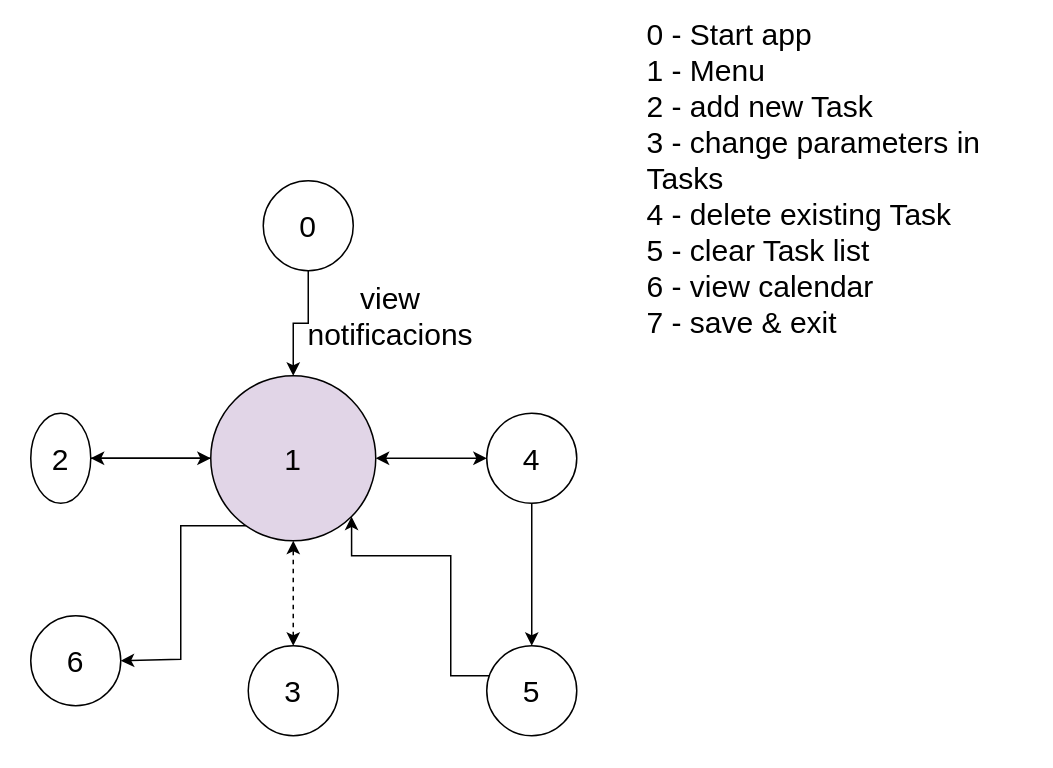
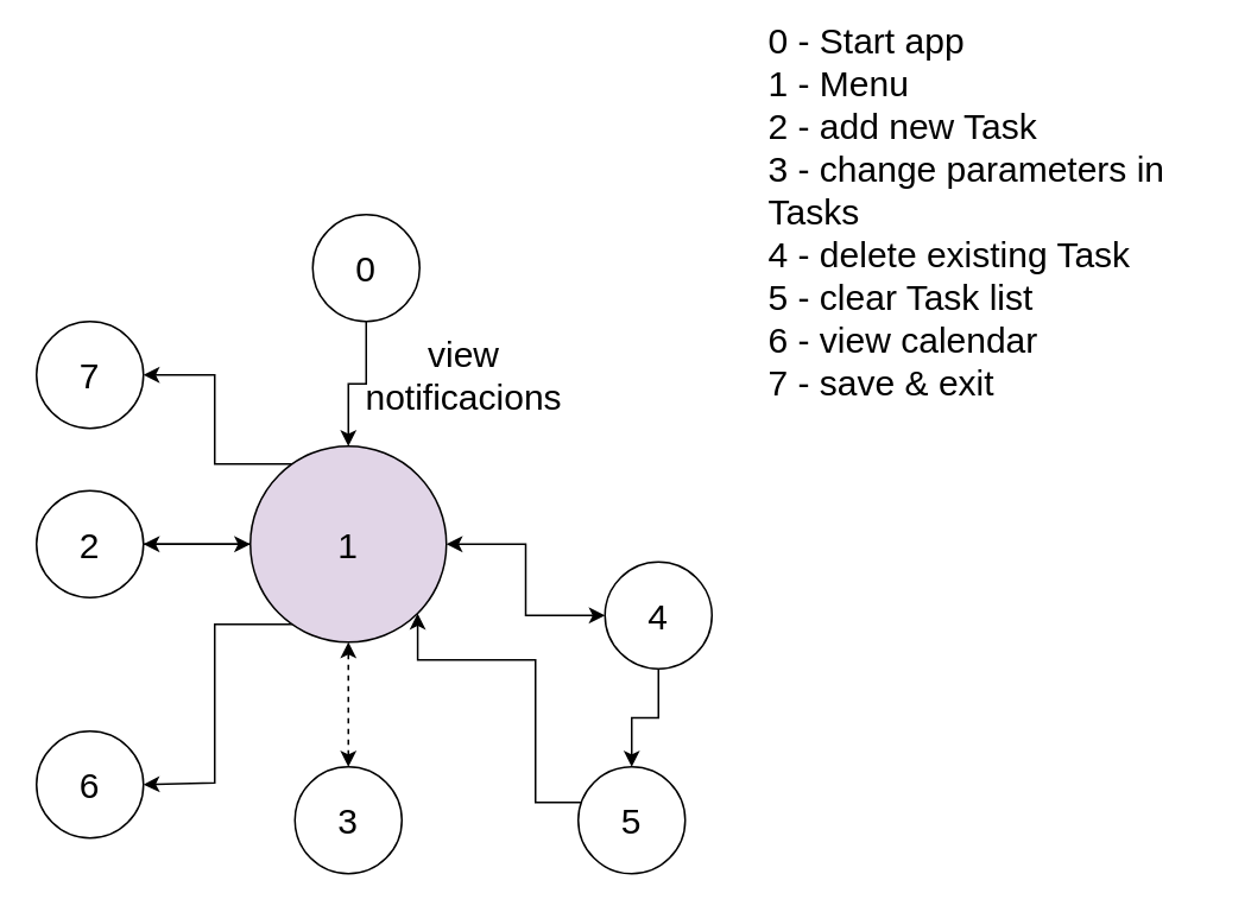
+ <mxCell id="20" value="&lt;p style=&quot;line-height: 1.3 ; font-size: 20px&quot;&gt;7&lt;/p&gt;" style="ellipse;whiteSpace=wrap;html=1;aspect=fixed;" vertex="1" parent="1"><mxGeometry x="20" y="180" width="60" height="60" as="geometry" /></mxCell>
+ <mxCell id="6" style="edgeStyle=orthogonalEdgeStyle;rounded=0;orthogonalLoop=1;jettySize=auto;html=1;entryX=1;entryY=0.5;entryDx=0;entryDy=0;fontSize=20;" edge="1" parent="1" source="7" target="20"><mxGeometry relative="1" as="geometry"><Array as="points"><mxPoint x="120" y="260" /><mxPoint x="120" y="210" /></Array></mxGeometry></mxCell>
- <mxCell id="11" value="&lt;p style=&quot;line-height: 1.3 ; font-size: 20px&quot;&gt;2&lt;/p&gt;" style="ellipse;whiteSpace=wrap;html=1;aspect=fixed;" vertex="1" parent="1"><mxGeometry x="20" y="275" width="40" height="60" as="geometry" /></mxCell>
+ <mxCell id="11" value="&lt;p style=&quot;line-height: 1.3 ; font-size: 20px&quot;&gt;2&lt;/p&gt;" style="ellipse;whiteSpace=wrap;html=1;aspect=fixed;" vertex="1" parent="1"><mxGeometry x="20" y="275" width="60" height="60" as="geometry" /></mxCell>
- <mxCell id="15" value="&lt;p style=&quot;line-height: 1.3 ; font-size: 20px&quot;&gt;4&lt;/p&gt;" style="ellipse;whiteSpace=wrap;html=1;aspect=fixed;" vertex="1" parent="1"><mxGeometry x="324" y="275" width="60" height="60" as="geometry" /></mxCell>
+ <mxCell id="15" value="&lt;p style=&quot;line-height: 1.3 ; font-size: 20px&quot;&gt;4&lt;/p&gt;" style="ellipse;whiteSpace=wrap;html=1;aspect=fixed;" vertex="1" parent="1"><mxGeometry x="339" y="315" width="60" height="60" as="geometry" /></mxCell>
